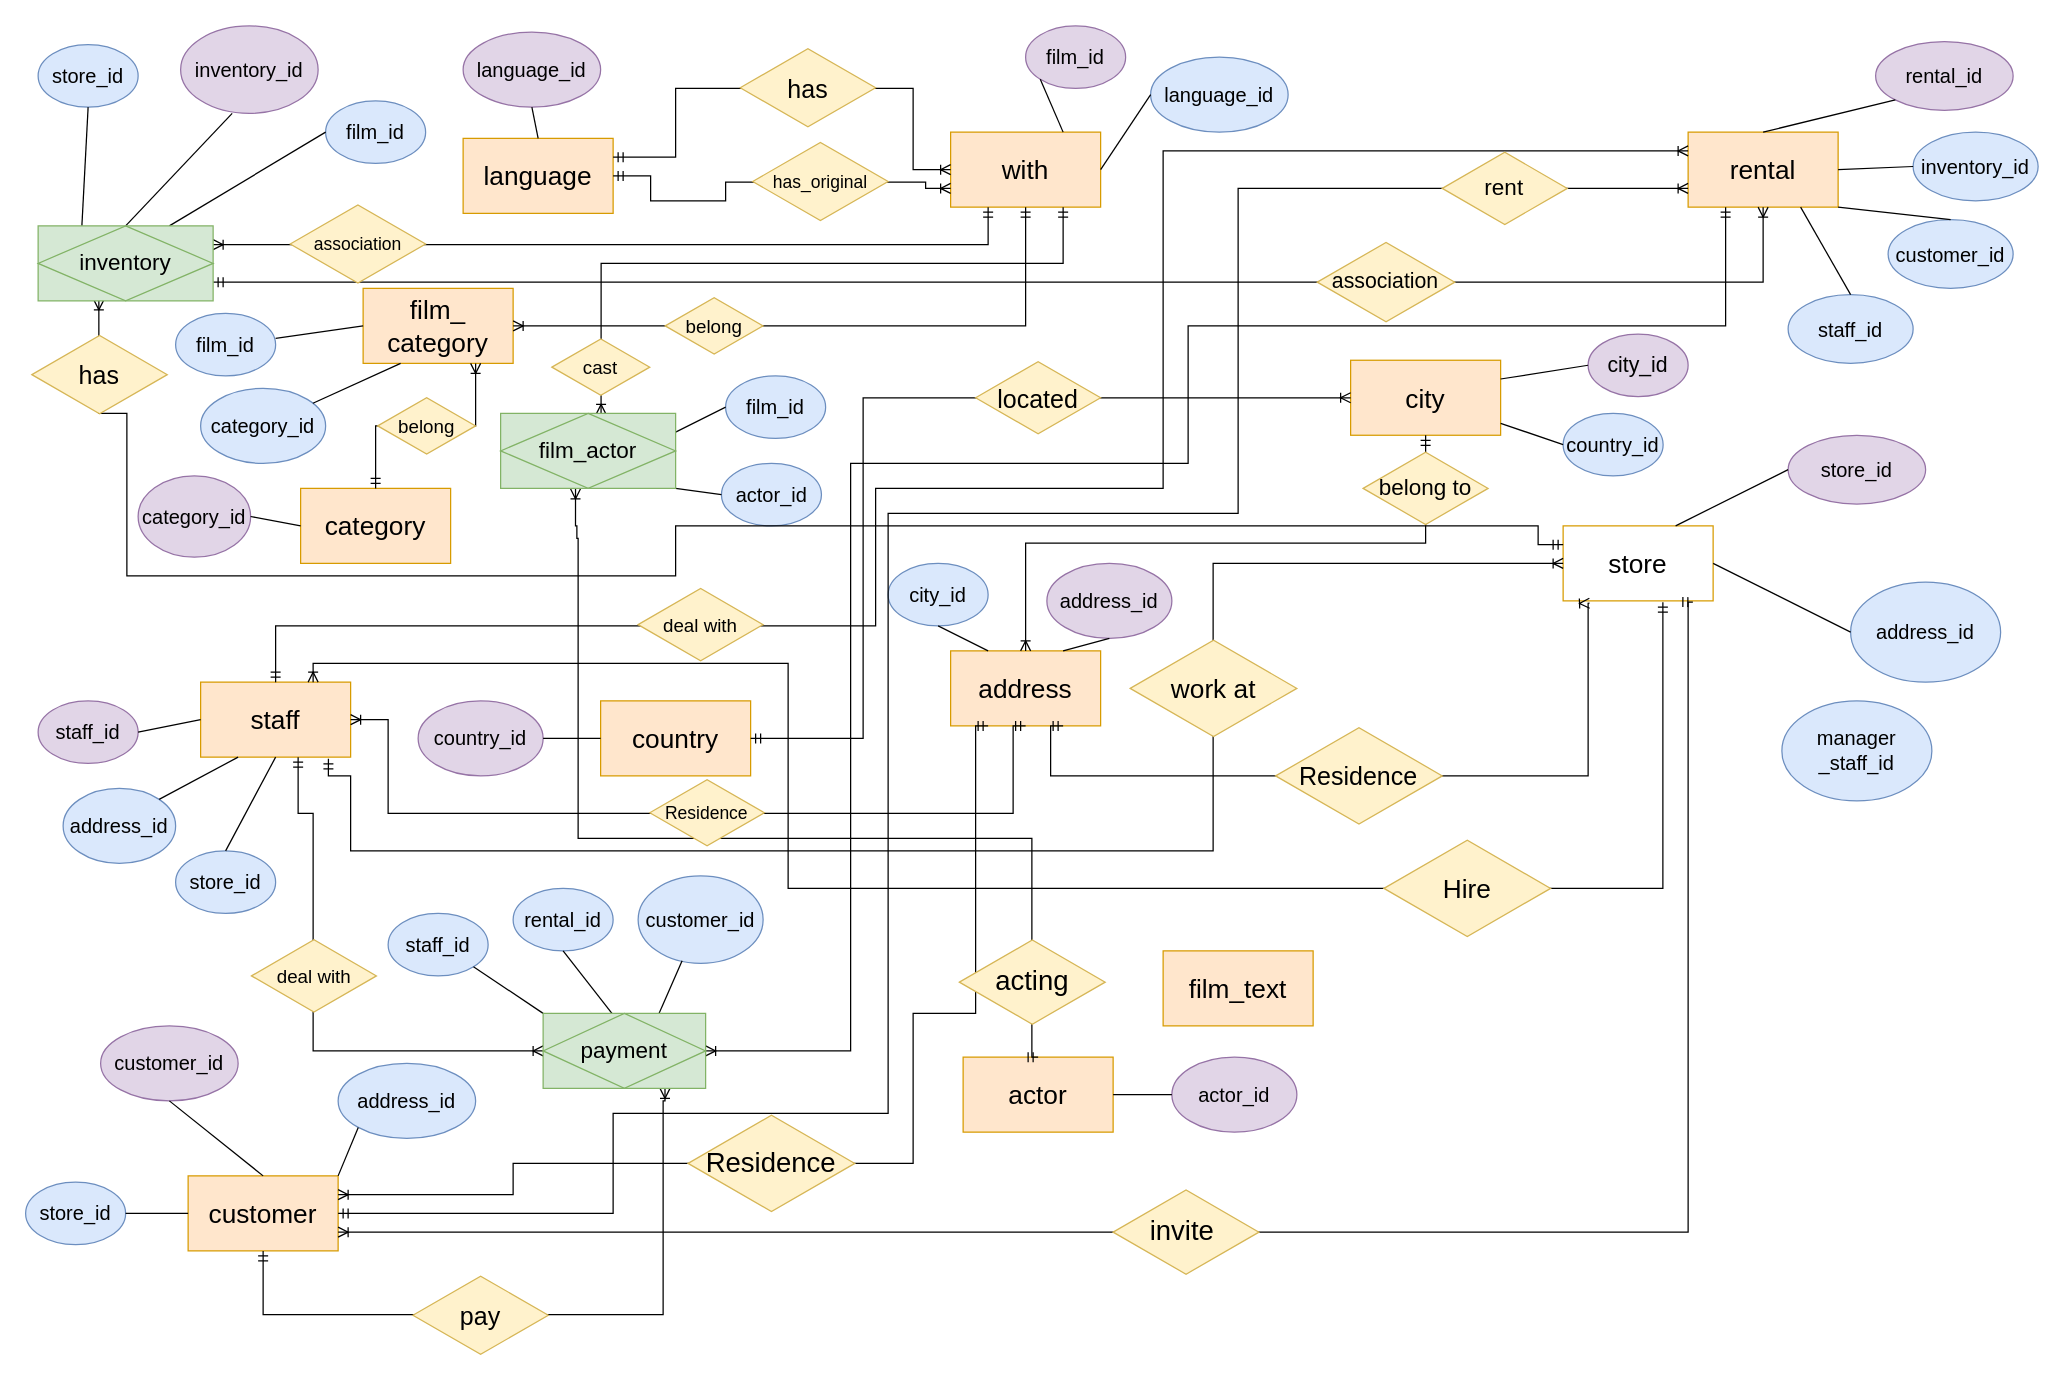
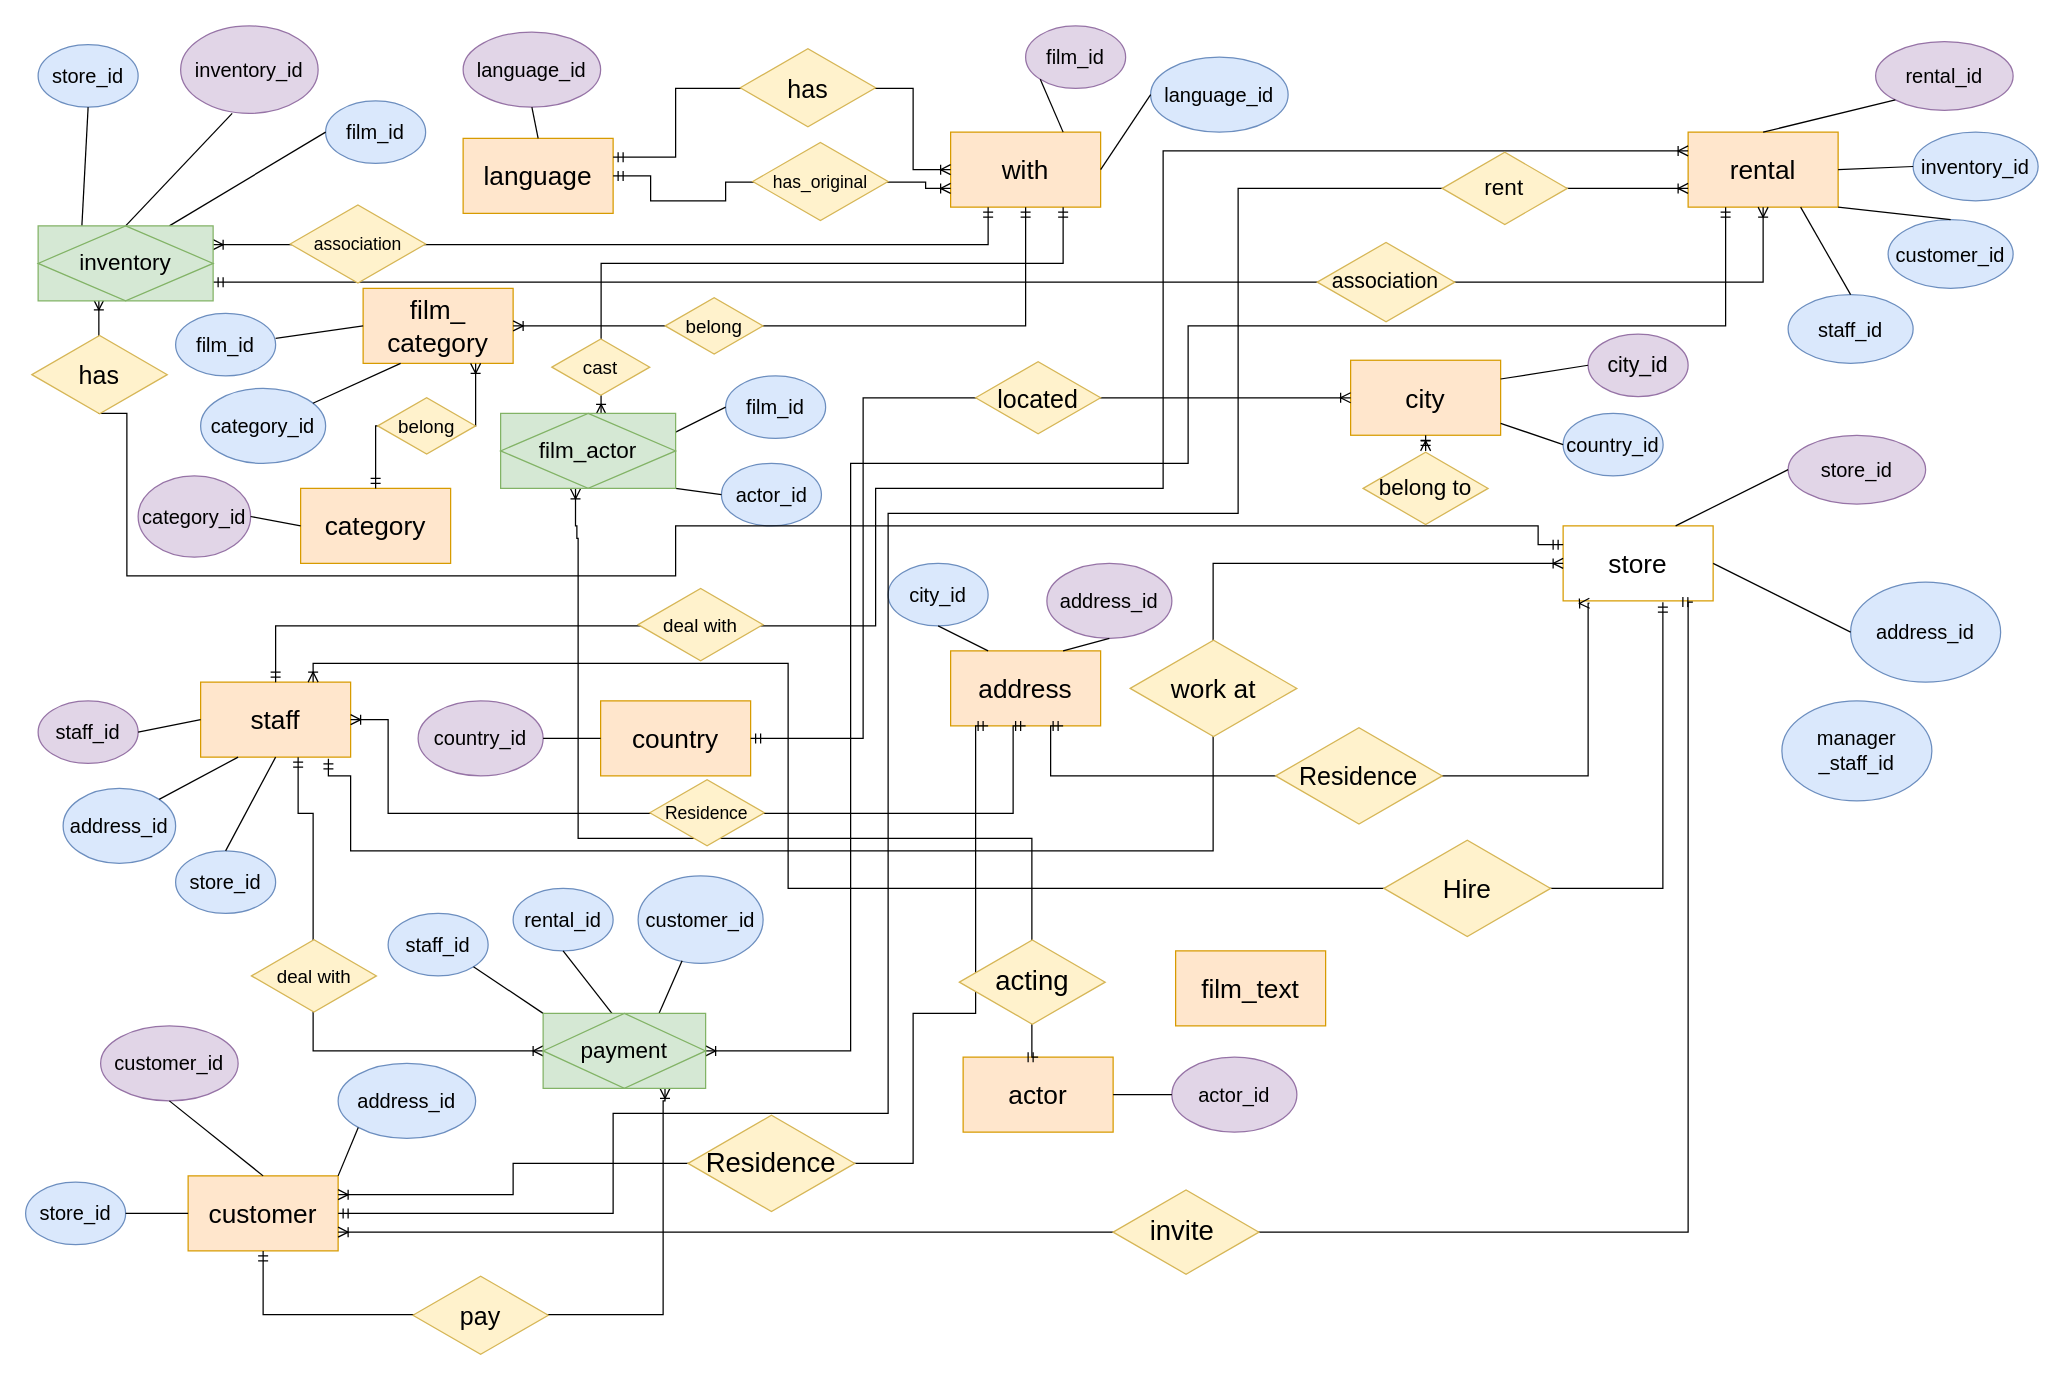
- <mxCell id="99" value="" style="edgeStyle=orthogonalEdgeStyle;fontSize=12;html=1;endArrow=ERoneToMany;startArrow=ERmandOne;rounded=0;entryX=0.5;entryY=0;entryDx=0;entryDy=0;exitX=0.5;exitY=1;exitDx=0;exitDy=0;" parent="1" source="34" target="39" edge="1"><mxGeometry width="100" height="100" relative="1" as="geometry"><mxPoint x="590" y="470" as="sourcePoint" /><mxPoint x="690" y="370" as="targetPoint" /></mxGeometry></mxCell>
+ <mxCell id="99" value="" style="edgeStyle=orthogonalEdgeStyle;fontSize=12;html=1;endArrow=ERoneToMany;startArrow=ERmandOne;rounded=0;exitX=0.5;exitY=1;exitDx=0;exitDy=0;" parent="1" source="34" target="115" edge="1"><mxGeometry width="100" height="100" relative="1" as="geometry"><mxPoint x="590" y="470" as="sourcePoint" /><mxPoint x="690" y="370" as="targetPoint" /></mxGeometry></mxCell>
- <mxCell id="91" value="&lt;span style=&quot;font-size: 21px;&quot;&gt;film_text&lt;/span&gt;" style="rounded=0;whiteSpace=wrap;html=1;fillColor=#ffe6cc;strokeColor=#d79b00;" parent="1" vertex="1"><mxGeometry x="930" y="760" width="120" height="60" as="geometry" /></mxCell>
+ <mxCell id="91" value="&lt;span style=&quot;font-size: 21px;&quot;&gt;film_text&lt;/span&gt;" style="rounded=0;whiteSpace=wrap;html=1;fillColor=#ffe6cc;strokeColor=#d79b00;" parent="1" vertex="1"><mxGeometry x="940" y="760" width="120" height="60" as="geometry" /></mxCell>
